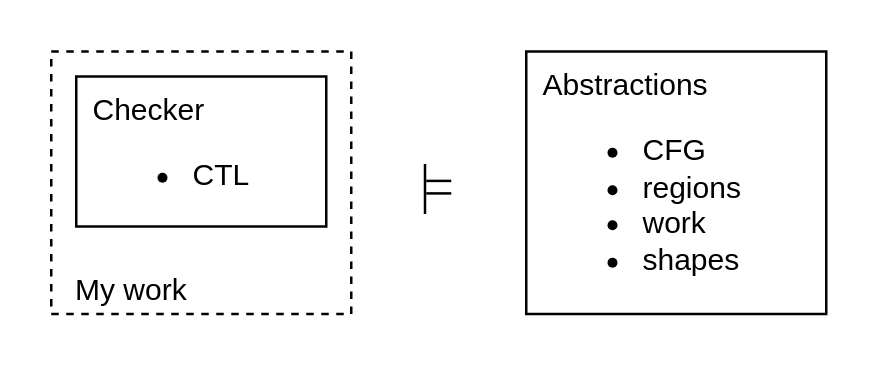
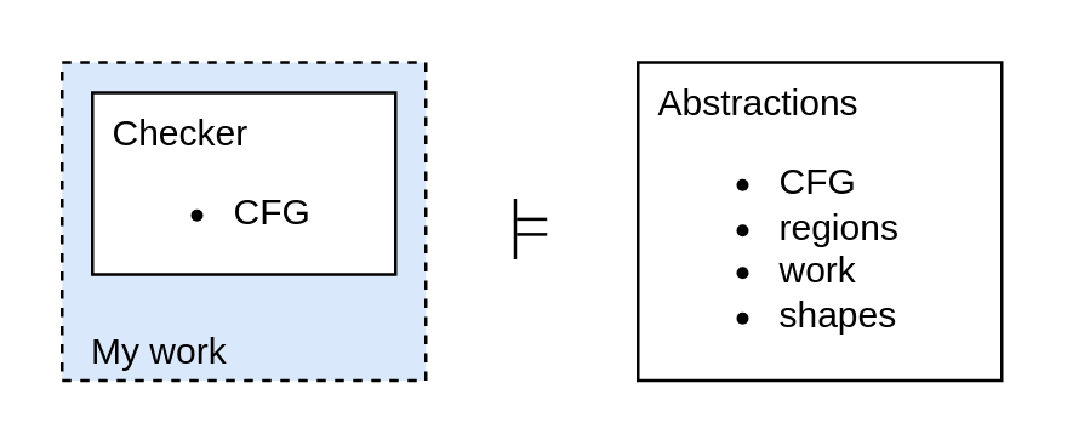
- <mxCell id="4" value="&lt;div&gt;Checker&lt;/div&gt;&lt;div&gt;&lt;ul&gt;&lt;li&gt;CTL&lt;br&gt;&lt;/li&gt;&lt;/ul&gt;&lt;/div&gt;" style="rounded=0;whiteSpace=wrap;html=1;verticalAlign=top;align=left;spacingLeft=5;" vertex="1" parent="1"><mxGeometry x="30" y="30" width="100" height="60" as="geometry" /></mxCell>
+ <mxCell id="4" value="&lt;div&gt;Checker&lt;/div&gt;&lt;div&gt;&lt;ul&gt;&lt;li&gt;CFG&lt;br&gt;&lt;/li&gt;&lt;/ul&gt;&lt;/div&gt;" style="rounded=0;whiteSpace=wrap;html=1;verticalAlign=top;align=left;spacingLeft=5;" vertex="1" parent="1"><mxGeometry x="30" y="30" width="100" height="60" as="geometry" /></mxCell>
- <mxCell id="2" value="My work" style="rounded=0;whiteSpace=wrap;html=1;align=left;dashed=1;verticalAlign=bottom;spacingLeft=8;" vertex="1" parent="1"><mxGeometry x="20" y="20" width="120" height="105" as="geometry" /></mxCell>
+ <mxCell id="2" value="My work" style="rounded=0;whiteSpace=wrap;html=1;align=left;dashed=1;verticalAlign=bottom;spacingLeft=8;fillColor=#dae8fc;" vertex="1" parent="1"><mxGeometry x="20" y="20" width="120" height="105" as="geometry" /></mxCell>
